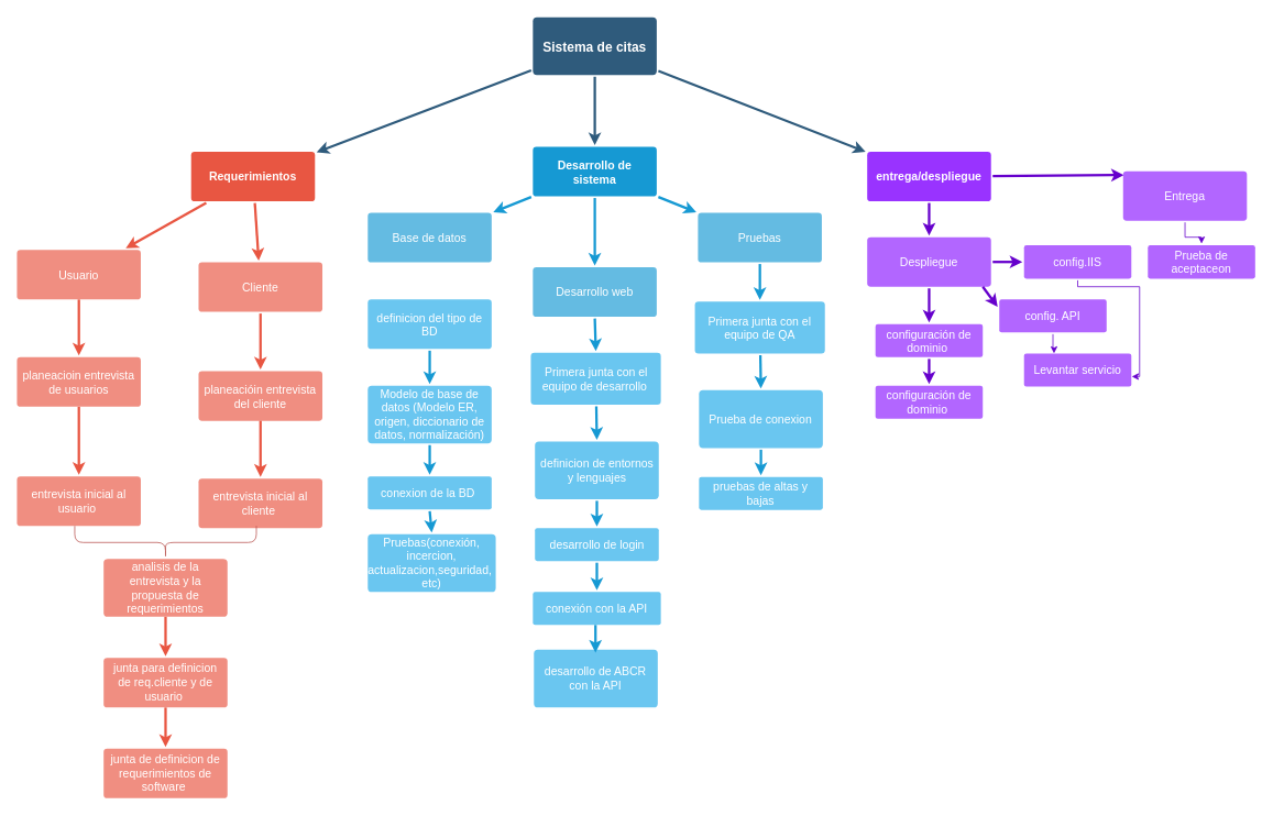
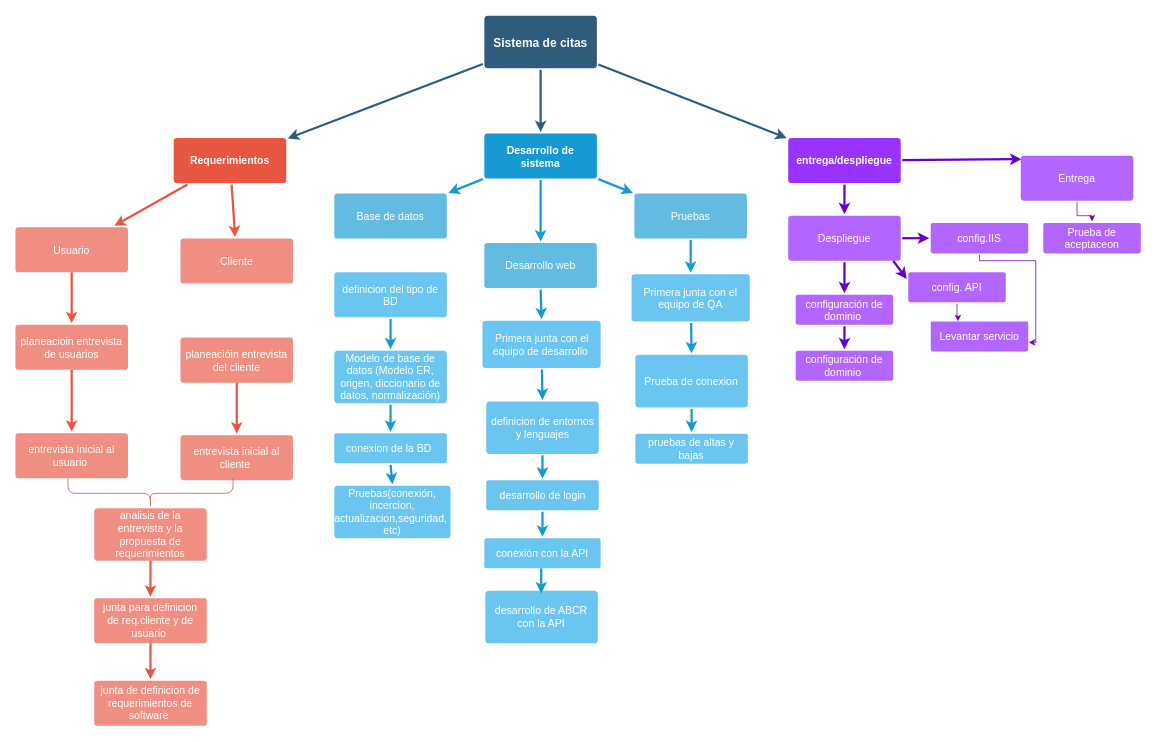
- <mxCell id="22" value="" style="edgeStyle=none;rounded=1;jumpStyle=none;html=1;shadow=0;labelBackgroundColor=none;startArrow=none;startFill=0;jettySize=auto;orthogonalLoop=1;strokeColor=#E85642;strokeWidth=3;fontFamily=Helvetica;fontSize=14;fontColor=#FFFFFF;spacing=5;fontStyle=1;fillColor=#b0e3e6;exitX=0.5;exitY=1;exitDx=0;exitDy=0;" edge="1" parent="1" target="23" source="10"><mxGeometry relative="1" as="geometry"><mxPoint x="308.149" y="377.5" as="sourcePoint" /></mxGeometry></mxCell>
